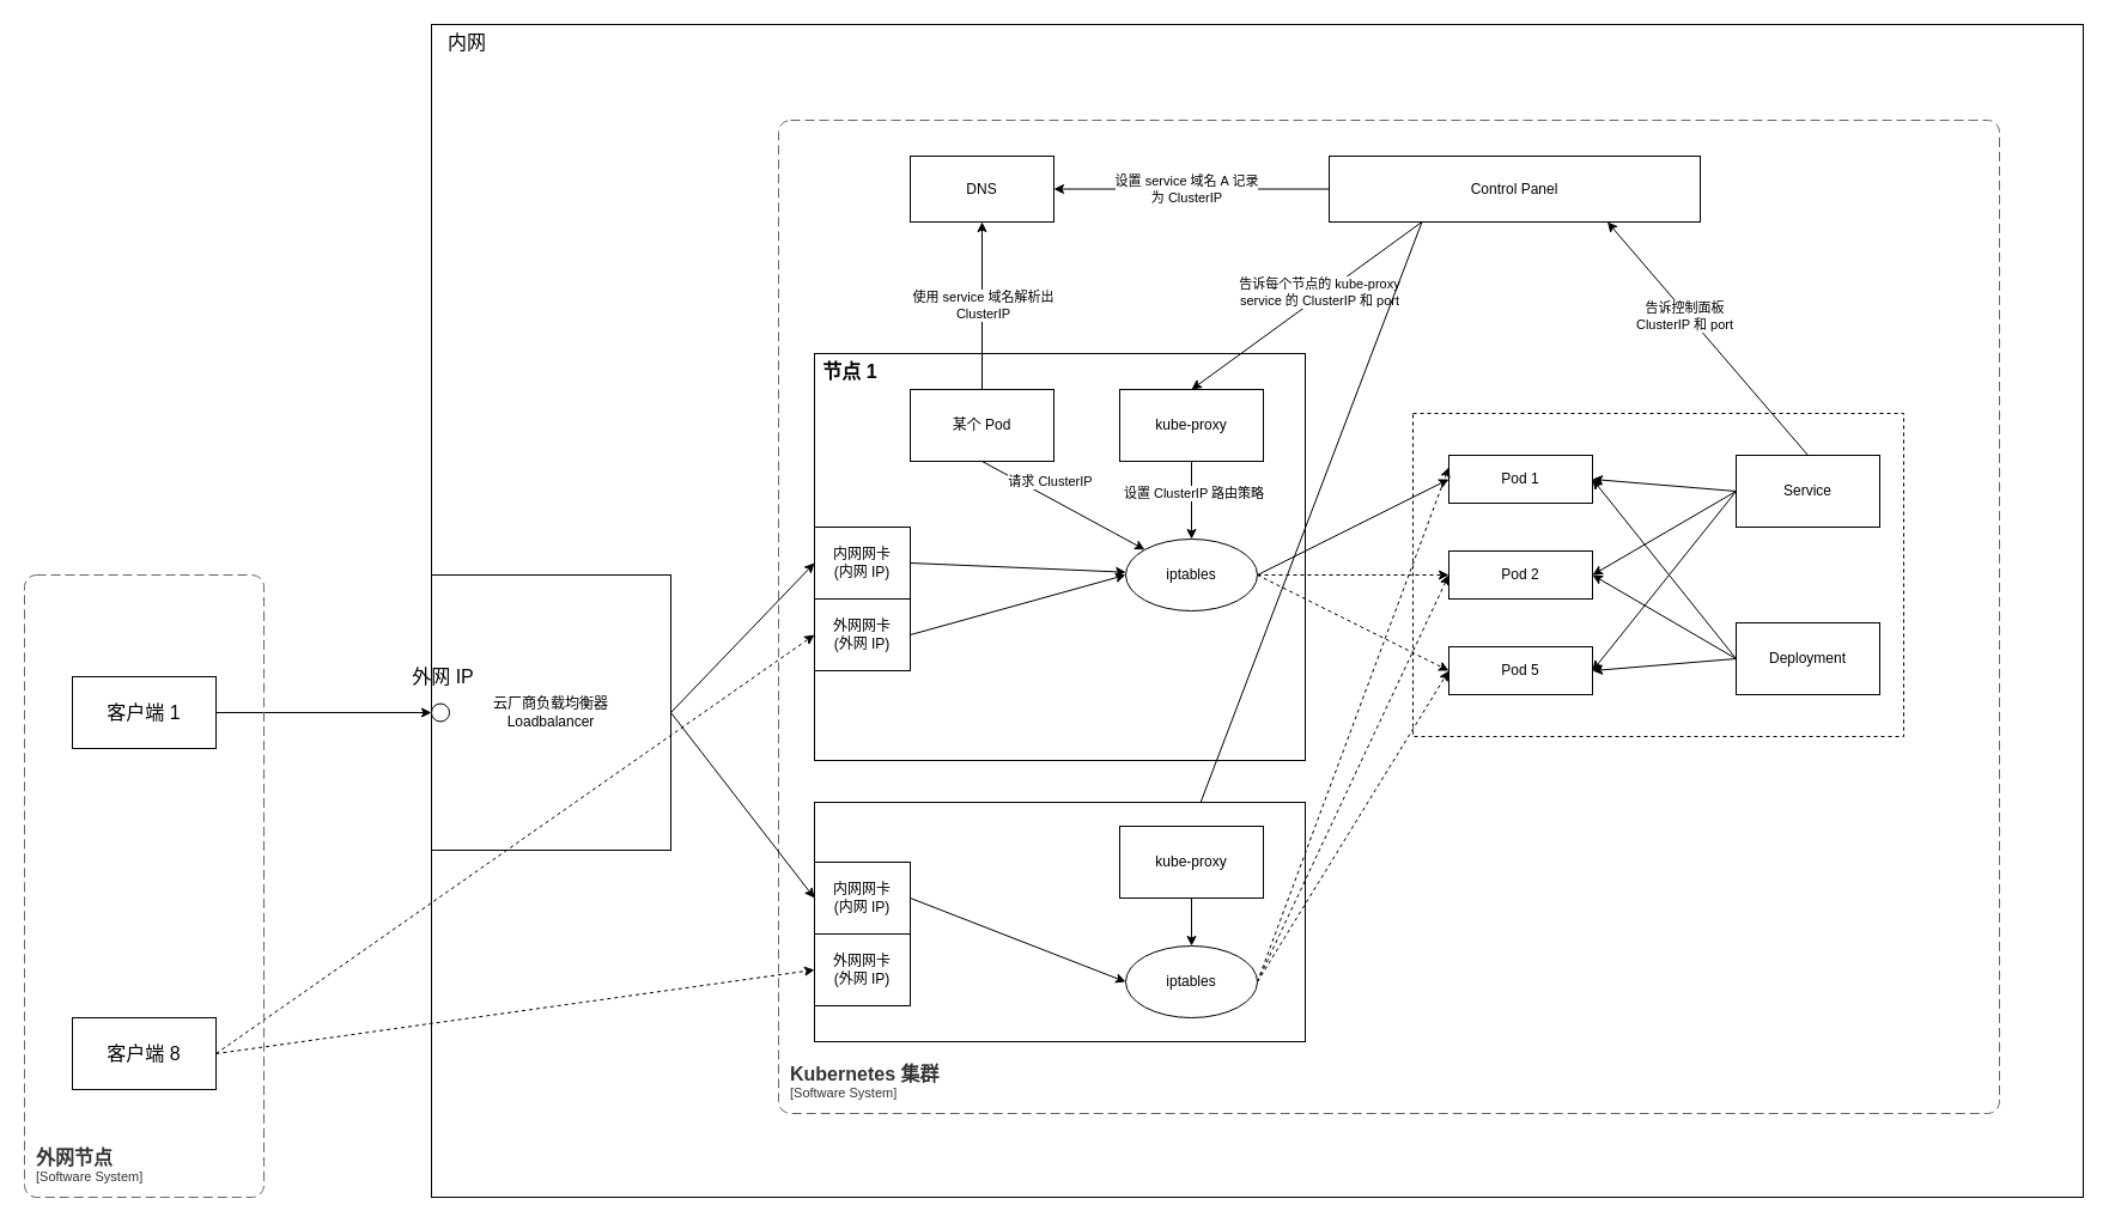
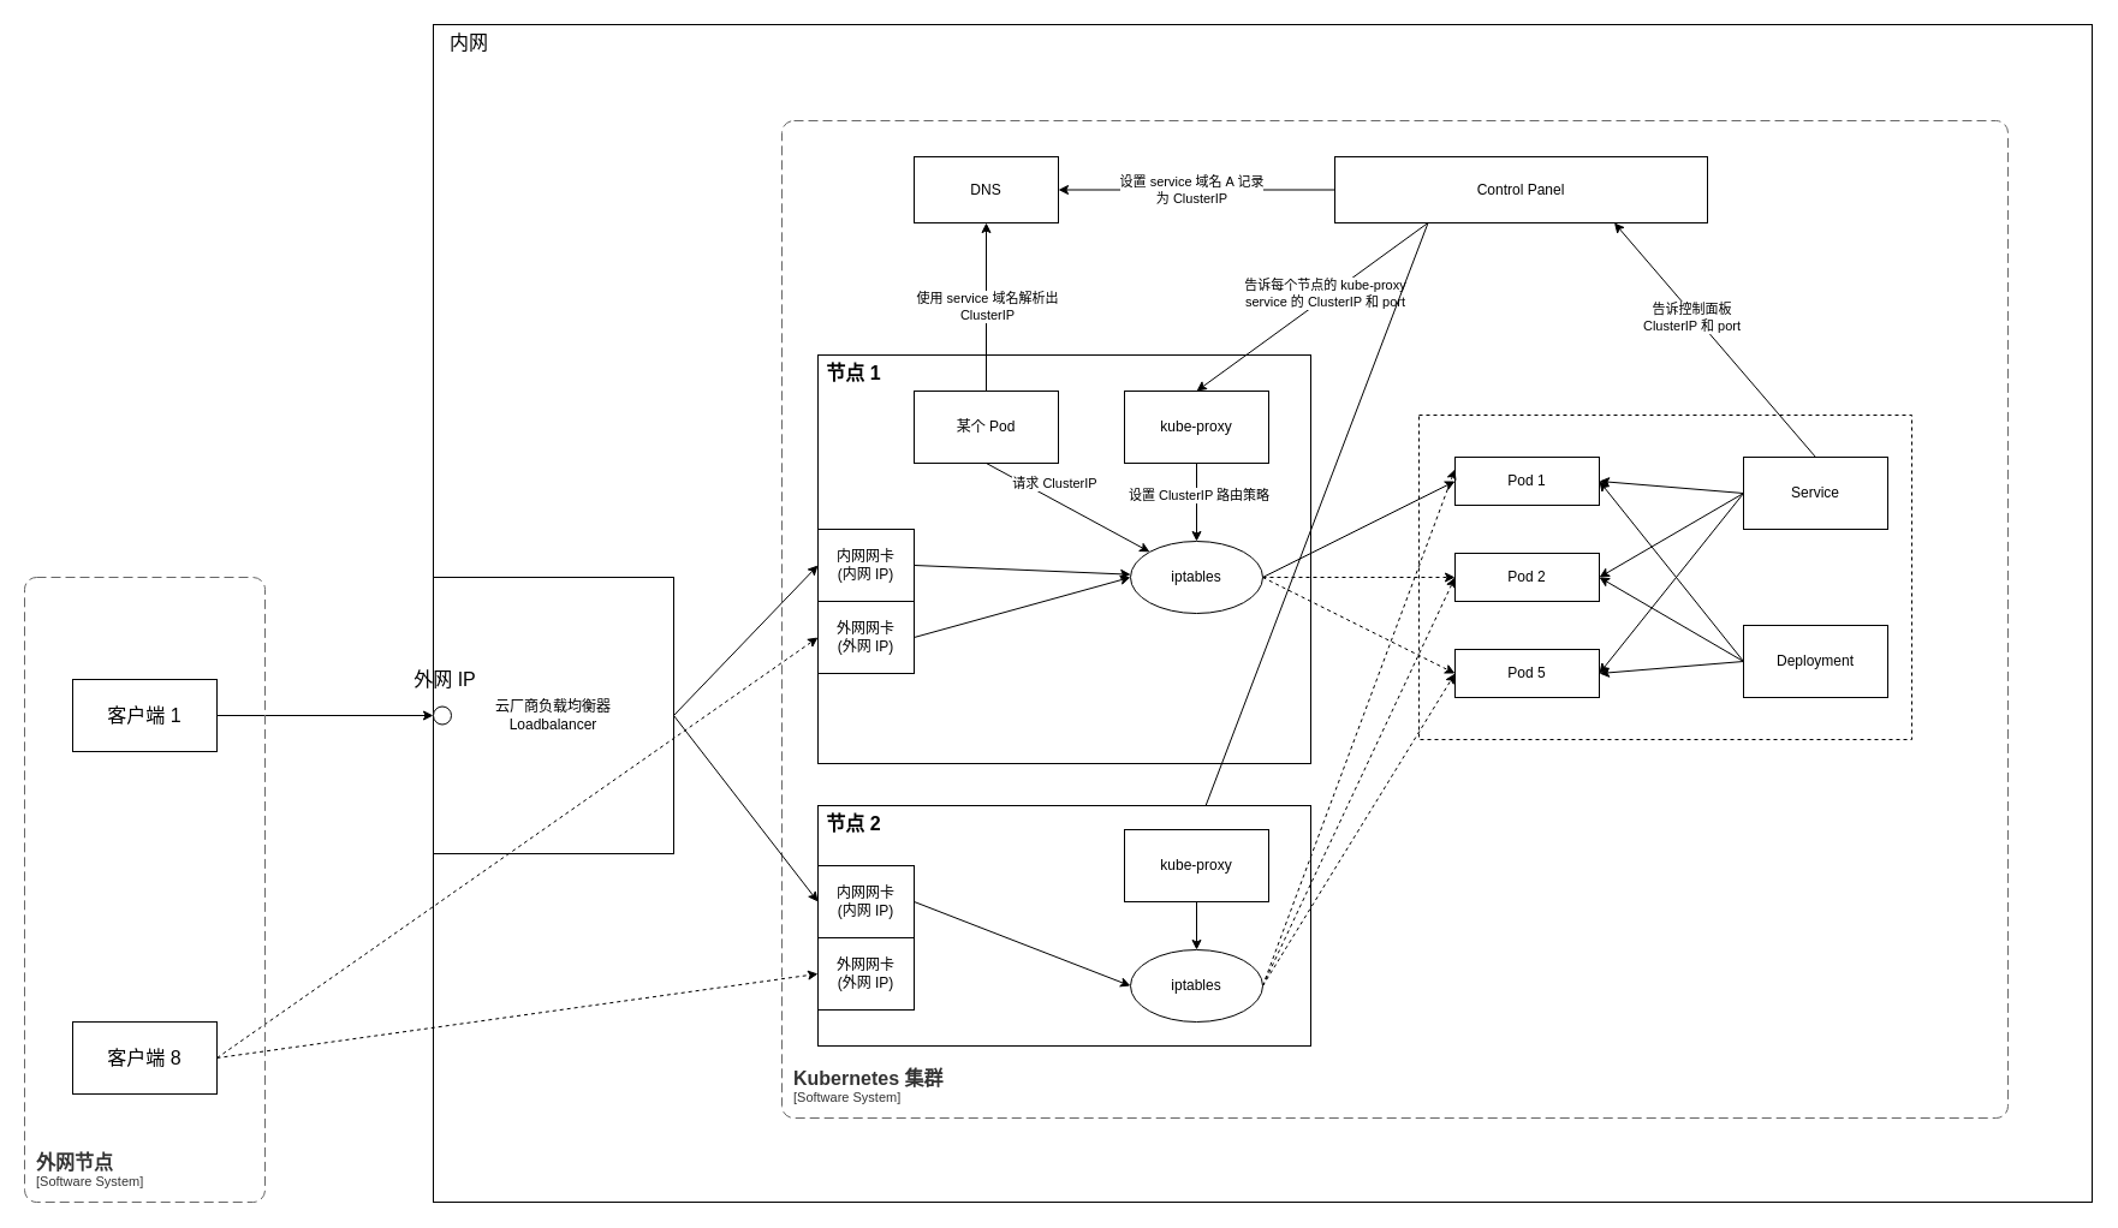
+ <mxCell id="53" value="节点 2" style="text;html=1;strokeColor=none;fillColor=none;align=center;verticalAlign=middle;whiteSpace=wrap;rounded=0;fontStyle=1;fontSize=16;" vertex="1" parent="1"><mxGeometry x="680" y="670" width="60" height="30" as="geometry" /></mxCell>
